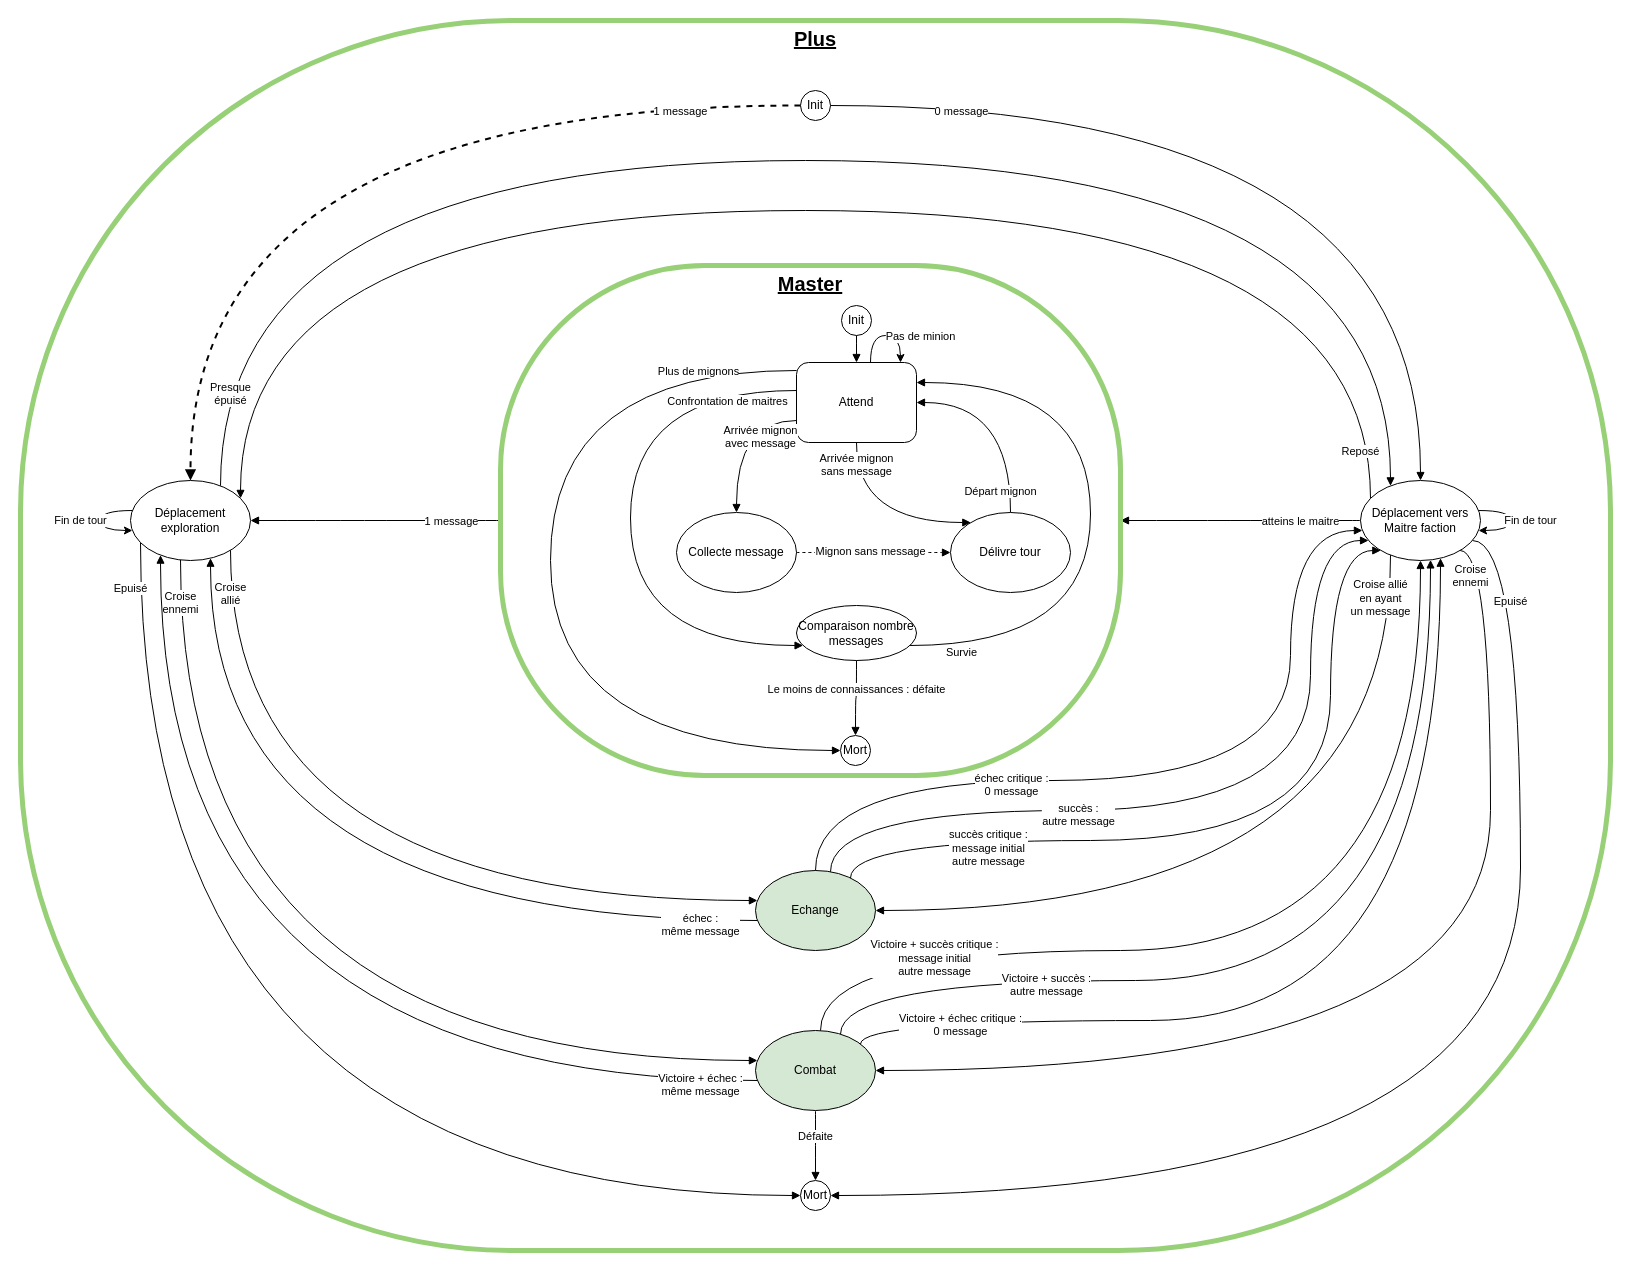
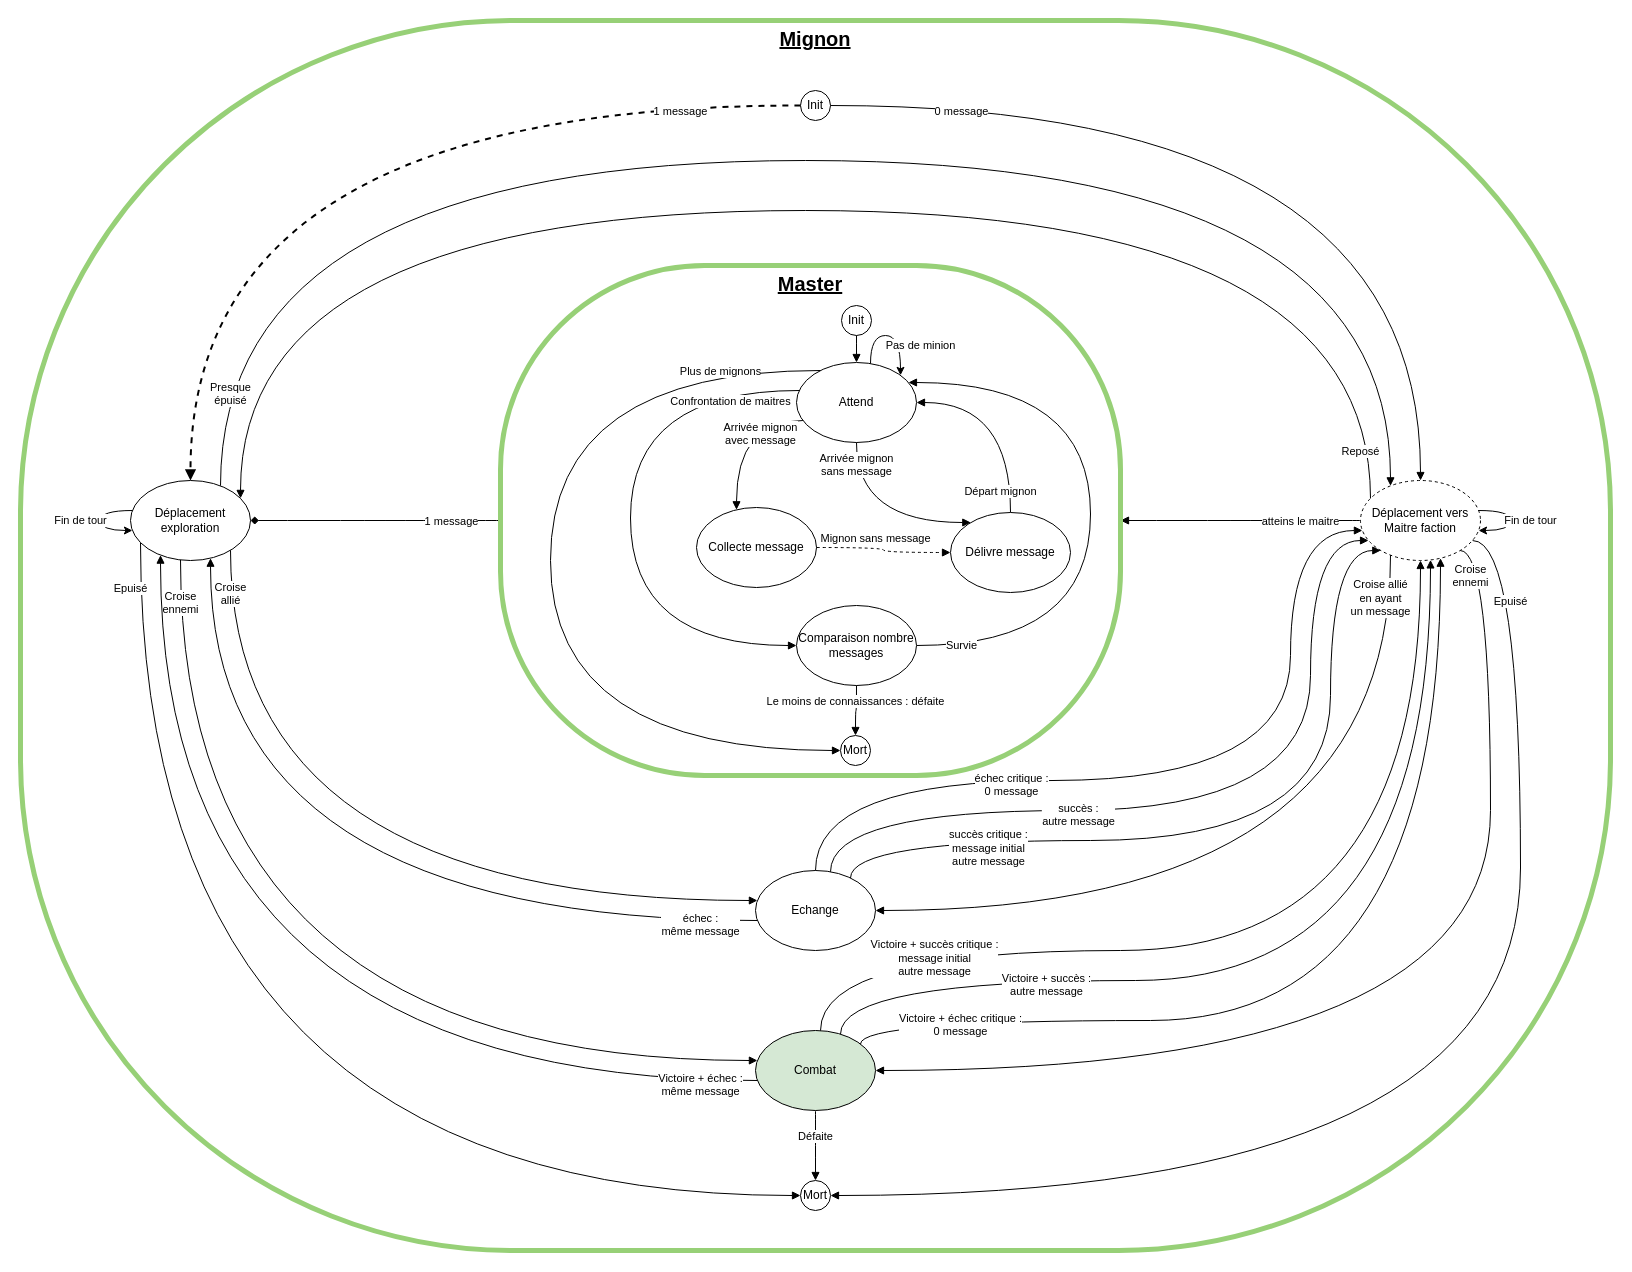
- <mxCell id="2" value="Plus" style="rounded=1;whiteSpace=wrap;html=1;strokeColor=#97D077;strokeWidth=5;fillColor=none;verticalAlign=top;fontStyle=5;fontSize=20;arcSize=40;" vertex="1" parent="1"><mxGeometry x="20" y="20" width="1590" height="1230" as="geometry" /></mxCell>
+ <mxCell id="2" value="Mignon" style="rounded=1;whiteSpace=wrap;html=1;strokeColor=#97D077;strokeWidth=5;fillColor=none;verticalAlign=top;fontStyle=5;fontSize=20;arcSize=40;" vertex="1" parent="1"><mxGeometry x="20" y="20" width="1590" height="1230" as="geometry" /></mxCell>
- <mxCell id="33" value="Attend" style="whiteSpace=wrap;html=1;strokeColor=default;strokeWidth=1;rounded=1;" vertex="1" parent="30"><mxGeometry x="296" y="97" width="120" height="80" as="geometry" /></mxCell>
+ <mxCell id="33" value="Attend" style="ellipse;whiteSpace=wrap;html=1;strokeColor=default;strokeWidth=1;" vertex="1" parent="30"><mxGeometry x="296" y="97" width="120" height="80" as="geometry" /></mxCell>
- <mxCell id="20" value="1 message" style="html=1;verticalAlign=bottom;endArrow=block;endSize=6;targetPerimeterSpacing=0;edgeStyle=orthogonalEdgeStyle;curved=1;" edge="1" parent="1" source="31" target="5"><mxGeometry x="-0.6" y="10" width="80" relative="1" as="geometry"><mxPoint x="390" y="510" as="sourcePoint" /><mxPoint x="836" y="390" as="targetPoint" /><mxPoint x="1" as="offset" /></mxGeometry></mxCell>
+ <mxCell id="20" value="1 message" style="html=1;verticalAlign=bottom;endArrow=diamond;endSize=6;targetPerimeterSpacing=0;edgeStyle=orthogonalEdgeStyle;curved=1;" edge="1" parent="1" source="31" target="5"><mxGeometry x="-0.6" y="10" width="80" relative="1" as="geometry"><mxPoint x="390" y="510" as="sourcePoint" /><mxPoint x="836" y="390" as="targetPoint" /><mxPoint x="1" as="offset" /></mxGeometry></mxCell>
- <mxCell id="16" value="Déplacement vers&lt;br&gt;Maitre faction" style="ellipse;whiteSpace=wrap;html=1;strokeColor=default;strokeWidth=1;" vertex="1" parent="1"><mxGeometry x="1360" y="480" width="120" height="80" as="geometry" /></mxCell>
+ <mxCell id="16" value="Déplacement vers&lt;br&gt;Maitre faction" style="ellipse;whiteSpace=wrap;html=1;strokeColor=default;strokeWidth=1;dashed=1;" vertex="1" parent="1"><mxGeometry x="1360" y="480" width="120" height="80" as="geometry" /></mxCell>
- <mxCell id="35" value="Collecte message" style="ellipse;whiteSpace=wrap;html=1;strokeColor=default;strokeWidth=1;" vertex="1" parent="30"><mxGeometry x="176" y="247" width="120" height="80" as="geometry" /></mxCell>
+ <mxCell id="35" value="Collecte message" style="ellipse;whiteSpace=wrap;html=1;strokeColor=default;strokeWidth=1;" vertex="1" parent="30"><mxGeometry x="196" y="242" width="120" height="80" as="geometry" /></mxCell>
- <mxCell id="38" value="Délivre tour" style="ellipse;whiteSpace=wrap;html=1;strokeColor=default;strokeWidth=1;" vertex="1" parent="30"><mxGeometry x="450" y="247" width="120" height="80" as="geometry" /></mxCell>
+ <mxCell id="38" value="Délivre message" style="ellipse;whiteSpace=wrap;html=1;strokeColor=default;strokeWidth=1;" vertex="1" parent="30"><mxGeometry x="450" y="247" width="120" height="80" as="geometry" /></mxCell>
- <mxCell id="43" value="Comparaison nombre messages" style="ellipse;whiteSpace=wrap;html=1;strokeColor=default;strokeWidth=1;" vertex="1" parent="30"><mxGeometry x="296" y="340" width="120" height="55" as="geometry" /></mxCell>
+ <mxCell id="43" value="Comparaison nombre messages" style="ellipse;whiteSpace=wrap;html=1;strokeColor=default;strokeWidth=1;" vertex="1" parent="30"><mxGeometry x="296" y="340" width="120" height="80" as="geometry" /></mxCell>
- <mxCell id="9" value="Echange" style="ellipse;whiteSpace=wrap;html=1;strokeColor=default;strokeWidth=1;fillColor=#d5e8d4;" vertex="1" parent="1"><mxGeometry x="755" y="870" width="120" height="80" as="geometry" /></mxCell>
+ <mxCell id="9" value="Echange" style="ellipse;whiteSpace=wrap;html=1;strokeColor=default;strokeWidth=1;" vertex="1" parent="1"><mxGeometry x="755" y="870" width="120" height="80" as="geometry" /></mxCell>
